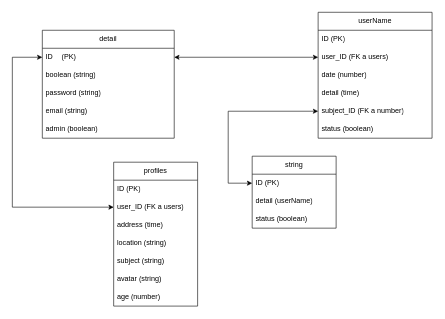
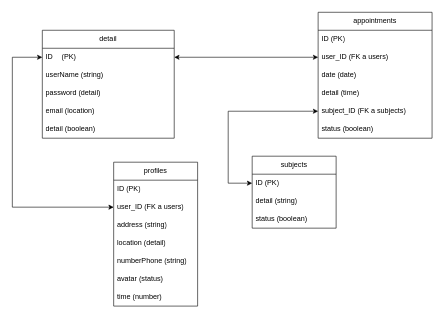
- <mxCell id="8" value="userName" style="swimlane;fontStyle=0;childLayout=stackLayout;horizontal=1;startSize=30;horizontalStack=0;resizeParent=1;resizeParentMax=0;resizeLast=0;collapsible=1;marginBottom=0;whiteSpace=wrap;html=1;" vertex="1" parent="1"><mxGeometry x="530" y="20" width="190" height="210" as="geometry" /></mxCell>
+ <mxCell id="8" value="appointments" style="swimlane;fontStyle=0;childLayout=stackLayout;horizontal=1;startSize=30;horizontalStack=0;resizeParent=1;resizeParentMax=0;resizeLast=0;collapsible=1;marginBottom=0;whiteSpace=wrap;html=1;" vertex="1" parent="1"><mxGeometry x="530" y="20" width="190" height="210" as="geometry" /></mxCell>
- <mxCell id="4" value="boolean (string)" style="text;strokeColor=none;fillColor=none;align=left;verticalAlign=middle;spacingLeft=4;spacingRight=4;overflow=hidden;points=[[0,0.5],[1,0.5]];portConstraint=eastwest;rotatable=0;whiteSpace=wrap;html=1;" vertex="1" parent="2"><mxGeometry y="60" width="220" height="30" as="geometry" /></mxCell>
+ <mxCell id="4" value="userName (string)" style="text;strokeColor=none;fillColor=none;align=left;verticalAlign=middle;spacingLeft=4;spacingRight=4;overflow=hidden;points=[[0,0.5],[1,0.5]];portConstraint=eastwest;rotatable=0;whiteSpace=wrap;html=1;" vertex="1" parent="2"><mxGeometry y="60" width="220" height="30" as="geometry" /></mxCell>
- <mxCell id="11" value="date (number)" style="text;strokeColor=none;fillColor=none;align=left;verticalAlign=middle;spacingLeft=4;spacingRight=4;overflow=hidden;points=[[0,0.5],[1,0.5]];portConstraint=eastwest;rotatable=0;whiteSpace=wrap;html=1;" vertex="1" parent="8"><mxGeometry y="90" width="190" height="30" as="geometry" /></mxCell>
+ <mxCell id="11" value="date (date)" style="text;strokeColor=none;fillColor=none;align=left;verticalAlign=middle;spacingLeft=4;spacingRight=4;overflow=hidden;points=[[0,0.5],[1,0.5]];portConstraint=eastwest;rotatable=0;whiteSpace=wrap;html=1;" vertex="1" parent="8"><mxGeometry y="90" width="190" height="30" as="geometry" /></mxCell>
- <mxCell id="5" value="password (string)" style="text;strokeColor=none;fillColor=none;align=left;verticalAlign=middle;spacingLeft=4;spacingRight=4;overflow=hidden;points=[[0,0.5],[1,0.5]];portConstraint=eastwest;rotatable=0;whiteSpace=wrap;html=1;" vertex="1" parent="2"><mxGeometry y="90" width="220" height="30" as="geometry" /></mxCell>
+ <mxCell id="5" value="password (detail)" style="text;strokeColor=none;fillColor=none;align=left;verticalAlign=middle;spacingLeft=4;spacingRight=4;overflow=hidden;points=[[0,0.5],[1,0.5]];portConstraint=eastwest;rotatable=0;whiteSpace=wrap;html=1;" vertex="1" parent="2"><mxGeometry y="90" width="220" height="30" as="geometry" /></mxCell>
- <mxCell id="6" value="email (string)" style="text;strokeColor=none;fillColor=none;align=left;verticalAlign=middle;spacingLeft=4;spacingRight=4;overflow=hidden;points=[[0,0.5],[1,0.5]];portConstraint=eastwest;rotatable=0;whiteSpace=wrap;html=1;" vertex="1" parent="2"><mxGeometry y="120" width="220" height="30" as="geometry" /></mxCell>
+ <mxCell id="6" value="email (location)" style="text;strokeColor=none;fillColor=none;align=left;verticalAlign=middle;spacingLeft=4;spacingRight=4;overflow=hidden;points=[[0,0.5],[1,0.5]];portConstraint=eastwest;rotatable=0;whiteSpace=wrap;html=1;" vertex="1" parent="2"><mxGeometry y="120" width="220" height="30" as="geometry" /></mxCell>
- <mxCell id="13" value="subject_ID (FK a number)" style="text;strokeColor=none;fillColor=none;align=left;verticalAlign=middle;spacingLeft=4;spacingRight=4;overflow=hidden;points=[[0,0.5],[1,0.5]];portConstraint=eastwest;rotatable=0;whiteSpace=wrap;html=1;" vertex="1" parent="8"><mxGeometry y="150" width="190" height="30" as="geometry" /></mxCell>
+ <mxCell id="13" value="subject_ID (FK a subjects)" style="text;strokeColor=none;fillColor=none;align=left;verticalAlign=middle;spacingLeft=4;spacingRight=4;overflow=hidden;points=[[0,0.5],[1,0.5]];portConstraint=eastwest;rotatable=0;whiteSpace=wrap;html=1;" vertex="1" parent="8"><mxGeometry y="150" width="190" height="30" as="geometry" /></mxCell>
- <mxCell id="7" value="admin (boolean)" style="text;strokeColor=none;fillColor=none;align=left;verticalAlign=middle;spacingLeft=4;spacingRight=4;overflow=hidden;points=[[0,0.5],[1,0.5]];portConstraint=eastwest;rotatable=0;whiteSpace=wrap;html=1;" vertex="1" parent="2"><mxGeometry y="150" width="220" height="30" as="geometry" /></mxCell>
+ <mxCell id="7" value="detail (boolean)" style="text;strokeColor=none;fillColor=none;align=left;verticalAlign=middle;spacingLeft=4;spacingRight=4;overflow=hidden;points=[[0,0.5],[1,0.5]];portConstraint=eastwest;rotatable=0;whiteSpace=wrap;html=1;" vertex="1" parent="2"><mxGeometry y="150" width="220" height="30" as="geometry" /></mxCell>
- <mxCell id="15" value="string" style="swimlane;fontStyle=0;childLayout=stackLayout;horizontal=1;startSize=30;horizontalStack=0;resizeParent=1;resizeParentMax=0;resizeLast=0;collapsible=1;marginBottom=0;whiteSpace=wrap;html=1;" vertex="1" parent="1"><mxGeometry x="420" y="260" width="140" height="120" as="geometry" /></mxCell>
+ <mxCell id="15" value="subjects" style="swimlane;fontStyle=0;childLayout=stackLayout;horizontal=1;startSize=30;horizontalStack=0;resizeParent=1;resizeParentMax=0;resizeLast=0;collapsible=1;marginBottom=0;whiteSpace=wrap;html=1;" vertex="1" parent="1"><mxGeometry x="420" y="260" width="140" height="120" as="geometry" /></mxCell>
- <mxCell id="17" value="detail (userName)" style="text;strokeColor=none;fillColor=none;align=left;verticalAlign=middle;spacingLeft=4;spacingRight=4;overflow=hidden;points=[[0,0.5],[1,0.5]];portConstraint=eastwest;rotatable=0;whiteSpace=wrap;html=1;" vertex="1" parent="15"><mxGeometry y="60" width="140" height="30" as="geometry" /></mxCell>
+ <mxCell id="17" value="detail (string)" style="text;strokeColor=none;fillColor=none;align=left;verticalAlign=middle;spacingLeft=4;spacingRight=4;overflow=hidden;points=[[0,0.5],[1,0.5]];portConstraint=eastwest;rotatable=0;whiteSpace=wrap;html=1;" vertex="1" parent="15"><mxGeometry y="60" width="140" height="30" as="geometry" /></mxCell>
- <mxCell id="24" value="address (time)" style="text;strokeColor=none;fillColor=none;align=left;verticalAlign=middle;spacingLeft=4;spacingRight=4;overflow=hidden;points=[[0,0.5],[1,0.5]];portConstraint=eastwest;rotatable=0;whiteSpace=wrap;html=1;" vertex="1" parent="21"><mxGeometry y="90" width="140" height="30" as="geometry" /></mxCell>
+ <mxCell id="24" value="address (string)" style="text;strokeColor=none;fillColor=none;align=left;verticalAlign=middle;spacingLeft=4;spacingRight=4;overflow=hidden;points=[[0,0.5],[1,0.5]];portConstraint=eastwest;rotatable=0;whiteSpace=wrap;html=1;" vertex="1" parent="21"><mxGeometry y="90" width="140" height="30" as="geometry" /></mxCell>
- <mxCell id="25" value="location (string)" style="text;strokeColor=none;fillColor=none;align=left;verticalAlign=middle;spacingLeft=4;spacingRight=4;overflow=hidden;points=[[0,0.5],[1,0.5]];portConstraint=eastwest;rotatable=0;whiteSpace=wrap;html=1;" vertex="1" parent="21"><mxGeometry y="120" width="140" height="30" as="geometry" /></mxCell>
+ <mxCell id="25" value="location (detail)" style="text;strokeColor=none;fillColor=none;align=left;verticalAlign=middle;spacingLeft=4;spacingRight=4;overflow=hidden;points=[[0,0.5],[1,0.5]];portConstraint=eastwest;rotatable=0;whiteSpace=wrap;html=1;" vertex="1" parent="21"><mxGeometry y="120" width="140" height="30" as="geometry" /></mxCell>
- <mxCell id="26" value="subject (string)" style="text;strokeColor=none;fillColor=none;align=left;verticalAlign=middle;spacingLeft=4;spacingRight=4;overflow=hidden;points=[[0,0.5],[1,0.5]];portConstraint=eastwest;rotatable=0;whiteSpace=wrap;html=1;" vertex="1" parent="21"><mxGeometry y="150" width="140" height="30" as="geometry" /></mxCell>
+ <mxCell id="26" value="numberPhone (string)" style="text;strokeColor=none;fillColor=none;align=left;verticalAlign=middle;spacingLeft=4;spacingRight=4;overflow=hidden;points=[[0,0.5],[1,0.5]];portConstraint=eastwest;rotatable=0;whiteSpace=wrap;html=1;" vertex="1" parent="21"><mxGeometry y="150" width="140" height="30" as="geometry" /></mxCell>
- <mxCell id="27" value="avatar (string)" style="text;strokeColor=none;fillColor=none;align=left;verticalAlign=middle;spacingLeft=4;spacingRight=4;overflow=hidden;points=[[0,0.5],[1,0.5]];portConstraint=eastwest;rotatable=0;whiteSpace=wrap;html=1;" vertex="1" parent="21"><mxGeometry y="180" width="140" height="30" as="geometry" /></mxCell>
+ <mxCell id="27" value="avatar (status)" style="text;strokeColor=none;fillColor=none;align=left;verticalAlign=middle;spacingLeft=4;spacingRight=4;overflow=hidden;points=[[0,0.5],[1,0.5]];portConstraint=eastwest;rotatable=0;whiteSpace=wrap;html=1;" vertex="1" parent="21"><mxGeometry y="180" width="140" height="30" as="geometry" /></mxCell>
- <mxCell id="28" value="age (number)" style="text;strokeColor=none;fillColor=none;align=left;verticalAlign=middle;spacingLeft=4;spacingRight=4;overflow=hidden;points=[[0,0.5],[1,0.5]];portConstraint=eastwest;rotatable=0;whiteSpace=wrap;html=1;" vertex="1" parent="21"><mxGeometry y="210" width="140" height="30" as="geometry" /></mxCell>
+ <mxCell id="28" value="time (number)" style="text;strokeColor=none;fillColor=none;align=left;verticalAlign=middle;spacingLeft=4;spacingRight=4;overflow=hidden;points=[[0,0.5],[1,0.5]];portConstraint=eastwest;rotatable=0;whiteSpace=wrap;html=1;" vertex="1" parent="21"><mxGeometry y="210" width="140" height="30" as="geometry" /></mxCell>
